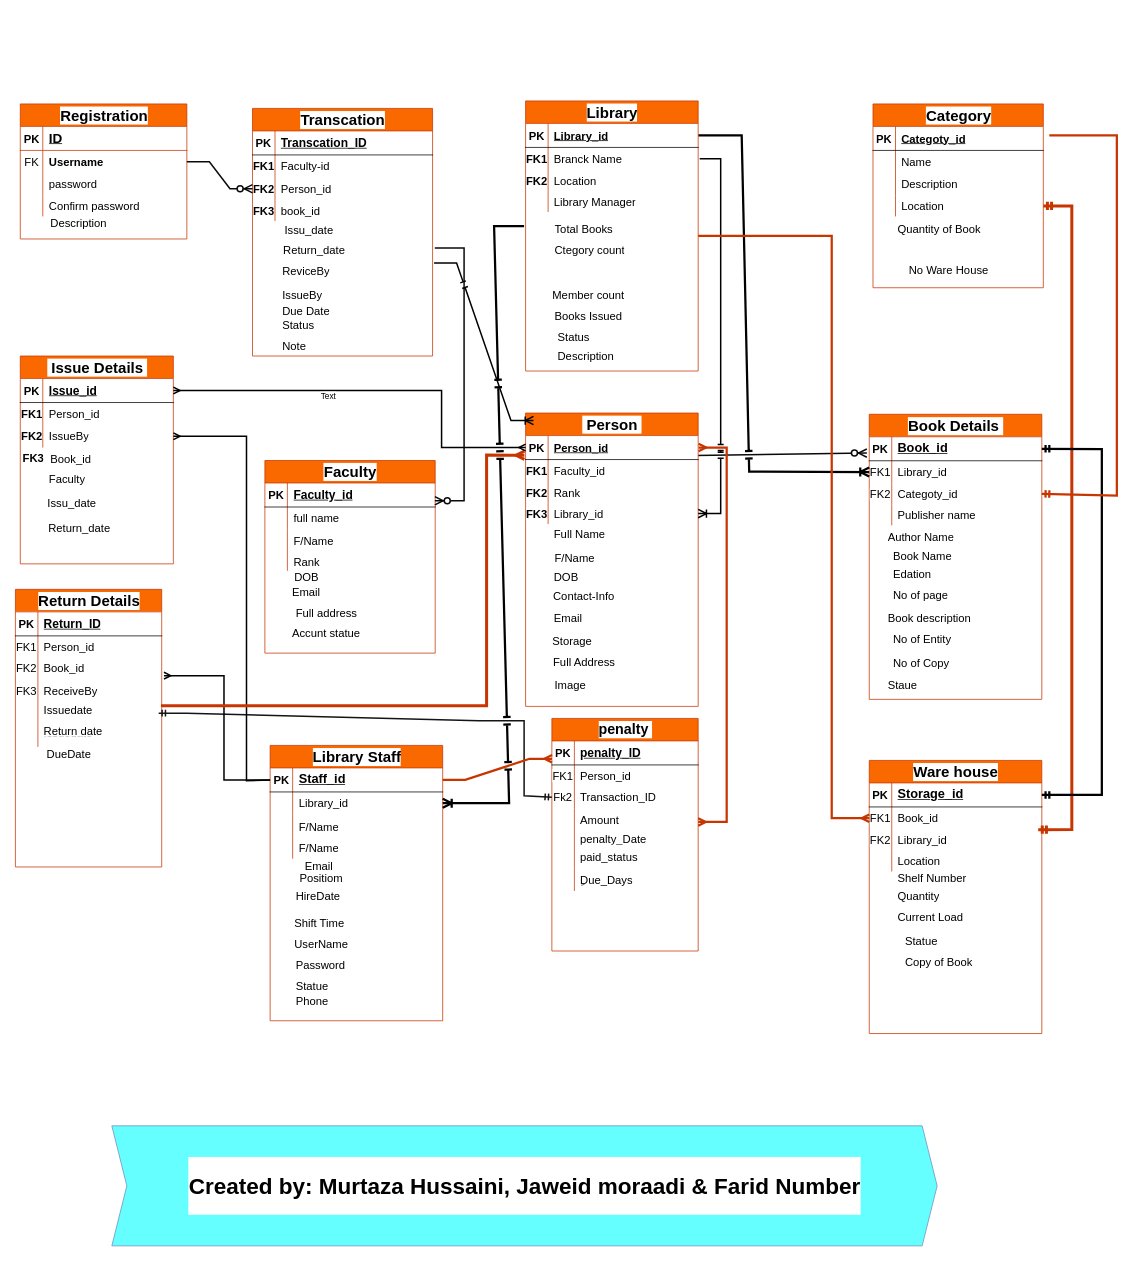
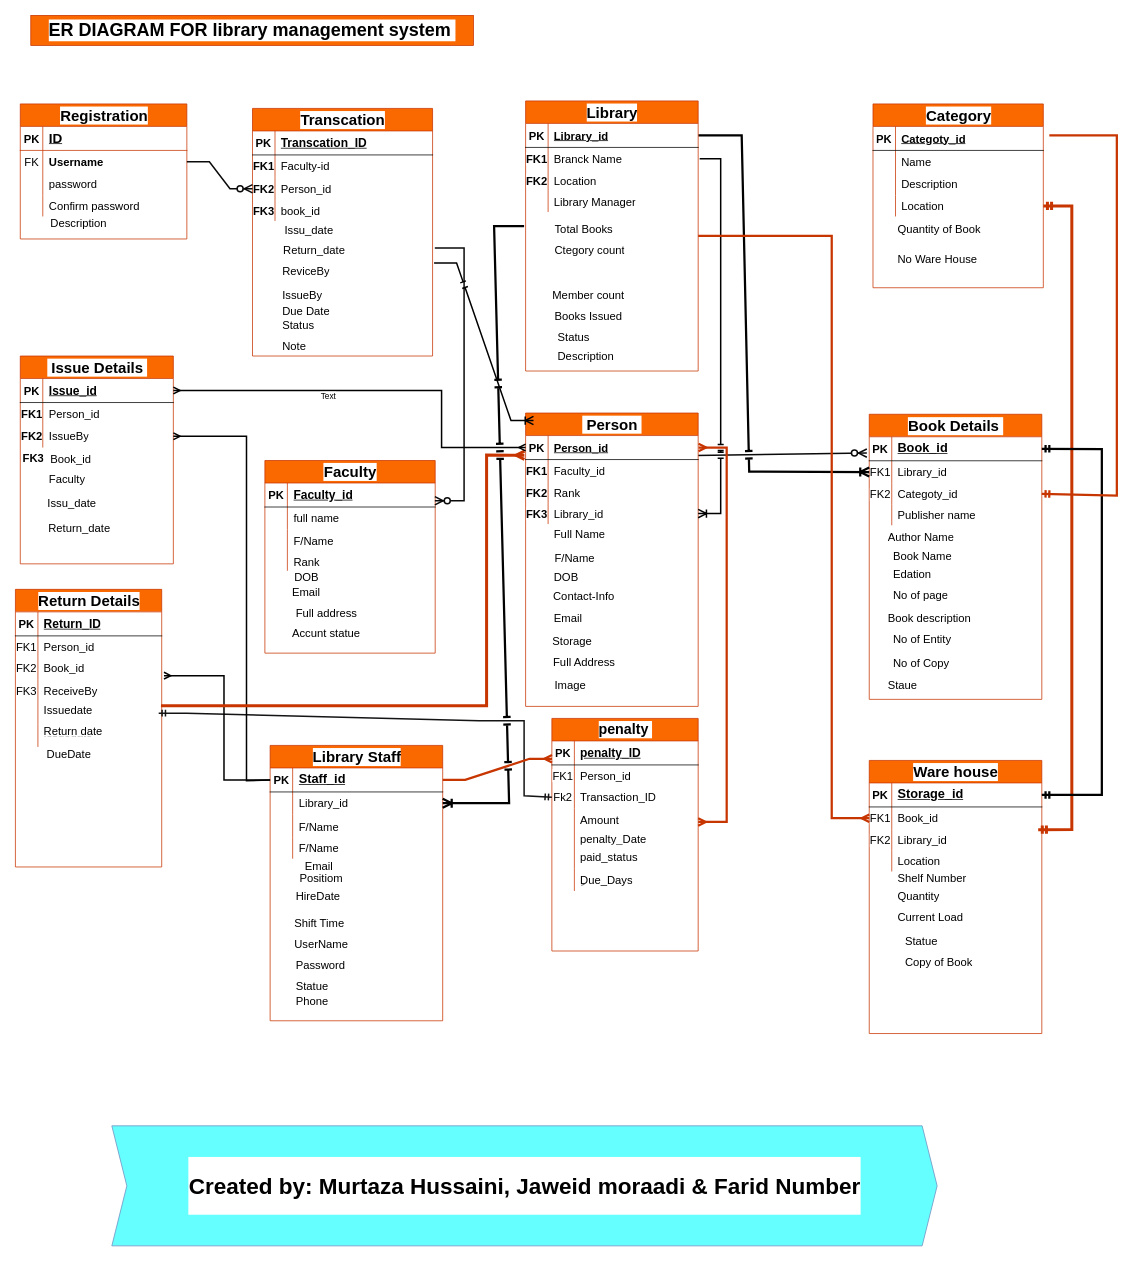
+ <mxCell id="51" value="&lt;b&gt;&lt;font style=&quot;font-size: 24px;&quot;&gt;ER DIAGRAM FOR library management system&amp;nbsp;&lt;/font&gt;&lt;/b&gt;" style="rounded=0;whiteSpace=wrap;html=1;labelBackgroundColor=#FFFFFF;fontSize=15;fillColor=#fa6800;strokeColor=#C73500;fontColor=#000000;" parent="1" vertex="1"><mxGeometry x="40.5" y="20" width="590" height="40" as="geometry" /></mxCell>
- <mxCell id="219" value="No Ware House&amp;nbsp;" style="shape=partialRectangle;connectable=0;fillColor=none;top=0;left=0;bottom=0;right=0;align=left;spacingLeft=6;overflow=hidden;whiteSpace=wrap;html=1;labelBackgroundColor=#FFFFFF;fontSize=15;" parent="1" vertex="1"><mxGeometry x="1203" y="345" width="178" height="28" as="geometry"><mxRectangle width="178" height="28" as="alternateBounds" /></mxGeometry></mxCell>
+ <mxCell id="219" value="No Ware House&amp;nbsp;" style="shape=partialRectangle;connectable=0;fillColor=none;top=0;left=0;bottom=0;right=0;align=left;spacingLeft=6;overflow=hidden;whiteSpace=wrap;html=1;labelBackgroundColor=#FFFFFF;fontSize=15;" parent="1" vertex="1"><mxGeometry x="1188" y="330" width="178" height="28" as="geometry"><mxRectangle width="178" height="28" as="alternateBounds" /></mxGeometry></mxCell>
